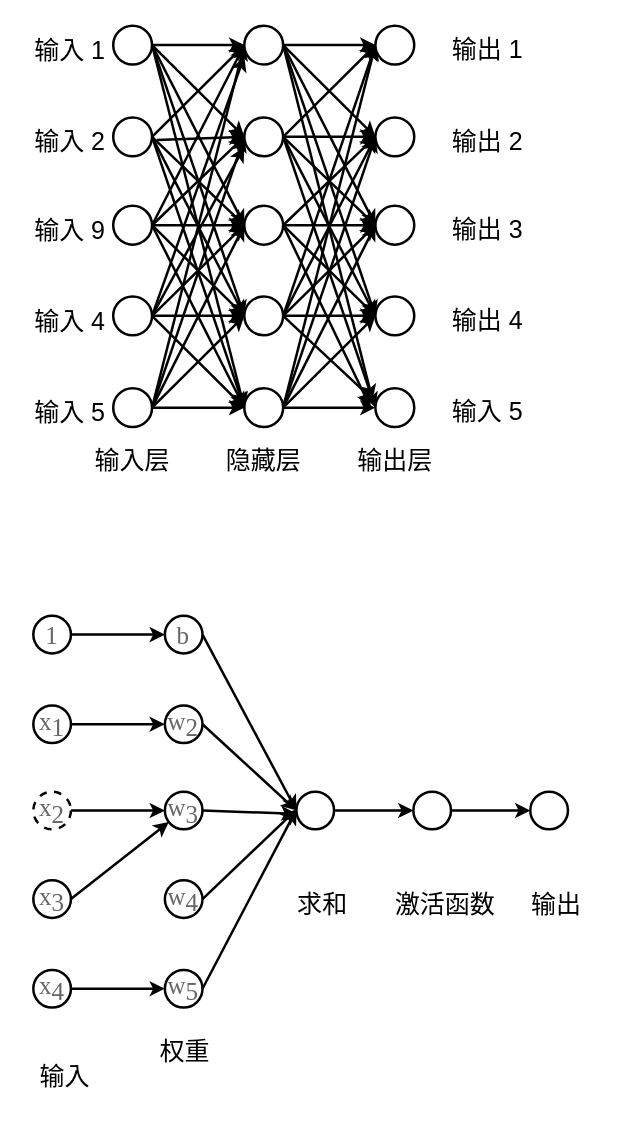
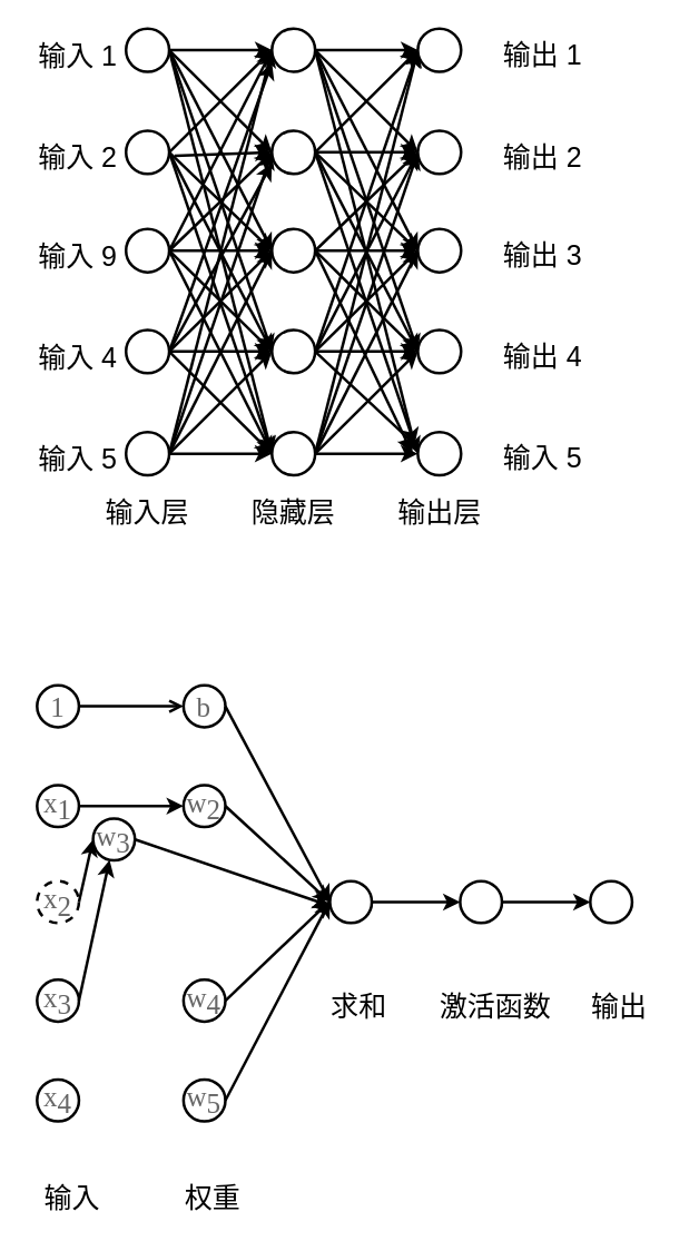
- <mxCell id="87" style="edgeStyle=none;html=1;exitX=1;exitY=0.5;exitDx=0;exitDy=0;entryX=0;entryY=0.5;entryDx=0;entryDy=0;strokeWidth=2;strokeColor=#000000;fontSize=20;fontFamily=Times New Roman;" parent="80" source="81" target="86" edge="1"><mxGeometry relative="1" as="geometry" /></mxCell>
+ <mxCell id="87" style="edgeStyle=none;html=1;exitX=1;exitY=0.5;exitDx=0;exitDy=0;entryX=0;entryY=0.5;entryDx=0;entryDy=0;strokeWidth=2;strokeColor=#000000;fontSize=20;fontFamily=Times New Roman;endArrow=open;" parent="80" source="81" target="86" edge="1"><mxGeometry relative="1" as="geometry" /></mxCell>
- <mxCell id="91" value="w&lt;sub style=&quot;font-size: 20px;&quot;&gt;3&lt;/sub&gt;" style="ellipse;whiteSpace=wrap;html=1;aspect=fixed;strokeWidth=2;fillColor=none;fontColor=#666666;align=center;strokeColor=#000000;fontSize=20;fontFamily=Times New Roman;" parent="80" vertex="1"><mxGeometry x="105.223" y="140.747" width="30.093" height="30.093" as="geometry" /></mxCell>
+ <mxCell id="91" value="w&lt;sub style=&quot;font-size: 20px;&quot;&gt;3&lt;/sub&gt;" style="ellipse;whiteSpace=wrap;html=1;aspect=fixed;strokeWidth=2;fillColor=none;fontColor=#666666;align=center;strokeColor=#000000;fontSize=20;fontFamily=Times New Roman;" parent="80" vertex="1"><mxGeometry x="40.223" y="95.747" width="30.093" height="30.093" as="geometry" /></mxCell>
- <mxCell id="95" style="edgeStyle=none;html=1;exitX=1;exitY=0.5;exitDx=0;exitDy=0;entryX=0;entryY=0.5;entryDx=0;entryDy=0;strokeColor=#000000;strokeWidth=2;fontSize=20;fontFamily=Times New Roman;" parent="80" source="84" target="94" edge="1"><mxGeometry relative="1" as="geometry" /></mxCell>
- <mxCell id="107" value="&lt;span style=&quot;font-size: 20px;&quot;&gt;权重&lt;/span&gt;" style="text;html=1;resizable=0;autosize=1;align=center;verticalAlign=middle;points=[];fillColor=none;strokeColor=none;rounded=0;fontColor=#000000;fontSize=20;strokeWidth=2;" parent="80" vertex="1"><mxGeometry x="90.837" y="333.208" width="60" height="30" as="geometry" /></mxCell>
+ <mxCell id="107" value="&lt;span style=&quot;font-size: 20px;&quot;&gt;权重&lt;/span&gt;" style="text;html=1;resizable=0;autosize=1;align=center;verticalAlign=middle;points=[];fillColor=none;strokeColor=none;rounded=0;fontColor=#000000;fontSize=20;strokeWidth=2;" parent="80" vertex="1"><mxGeometry x="95.837" y="353.208" width="60" height="30" as="geometry" /></mxCell>
